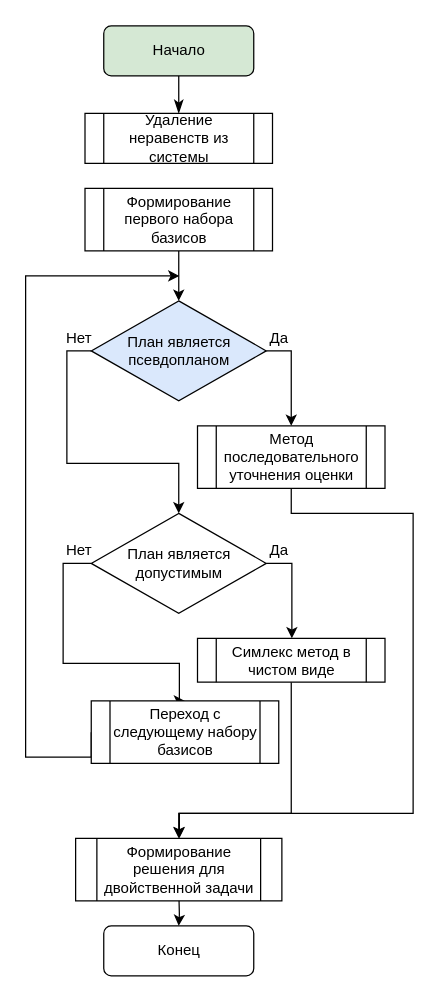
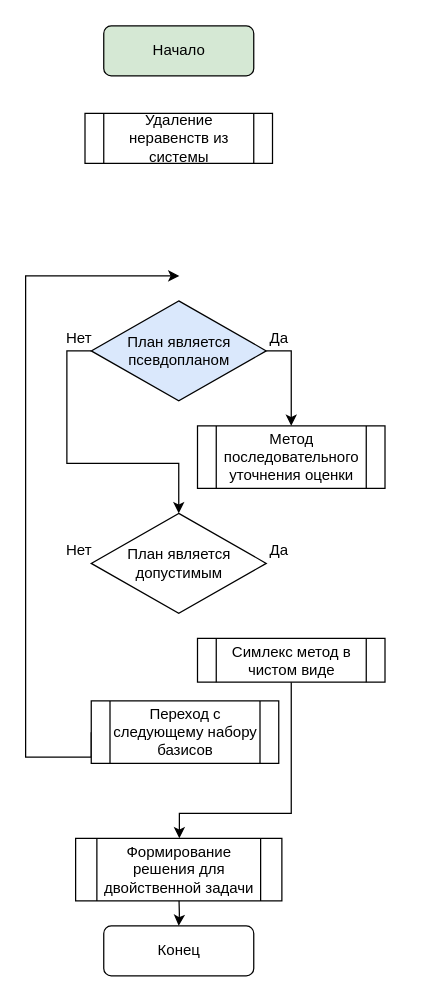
- <mxCell id="22" value="" style="rounded=0;html=1;jettySize=auto;orthogonalLoop=1;fontSize=11;endArrow=classicThin;endFill=1;endSize=8;strokeWidth=1;shadow=0;labelBackgroundColor=none;edgeStyle=orthogonalEdgeStyle;entryX=0.5;entryY=0;entryDx=0;entryDy=0;" edge="1" parent="1" source="23" target="24"><mxGeometry relative="1" as="geometry"><mxPoint x="142.5" y="80" as="targetPoint" /></mxGeometry></mxCell>
- <mxCell id="25" value="Формирование первого набора базисов" style="shape=process;whiteSpace=wrap;html=1;backgroundOutline=1;" vertex="1" parent="1"><mxGeometry x="67.5" y="150" width="150" height="50" as="geometry" /></mxCell>
- <mxCell id="2" style="edgeStyle=orthogonalEdgeStyle;rounded=0;orthogonalLoop=1;jettySize=auto;html=1;exitX=0.5;exitY=1;exitDx=0;exitDy=0;" edge="1" parent="1" source="25" target="10"><mxGeometry relative="1" as="geometry"><mxPoint x="142.5" y="220" as="targetPoint" /><mxPoint x="142.5" y="200" as="sourcePoint" /></mxGeometry></mxCell>
- <mxCell id="12" style="edgeStyle=orthogonalEdgeStyle;rounded=0;orthogonalLoop=1;jettySize=auto;html=1;" edge="1" parent="1" source="14" target="17"><mxGeometry relative="1" as="geometry"><Array as="points"><mxPoint x="233" y="450" /></Array></mxGeometry></mxCell>
- <mxCell id="6" style="edgeStyle=orthogonalEdgeStyle;rounded=0;orthogonalLoop=1;jettySize=auto;html=1;entryX=0.5;entryY=0;entryDx=0;entryDy=0;" edge="1" parent="1" source="7" target="5"><mxGeometry relative="1" as="geometry"><Array as="points"><mxPoint x="233" y="410" /><mxPoint x="330" y="410" /><mxPoint x="330" y="650" /><mxPoint x="143" y="650" /></Array></mxGeometry></mxCell>
- <mxCell id="13" style="edgeStyle=orthogonalEdgeStyle;rounded=0;orthogonalLoop=1;jettySize=auto;html=1;entryX=0.5;entryY=0;entryDx=0;entryDy=0;" edge="1" parent="1" source="14" target="19"><mxGeometry relative="1" as="geometry"><Array as="points"><mxPoint x="50" y="450" /><mxPoint x="50" y="530" /><mxPoint x="143" y="530" /></Array></mxGeometry></mxCell>
